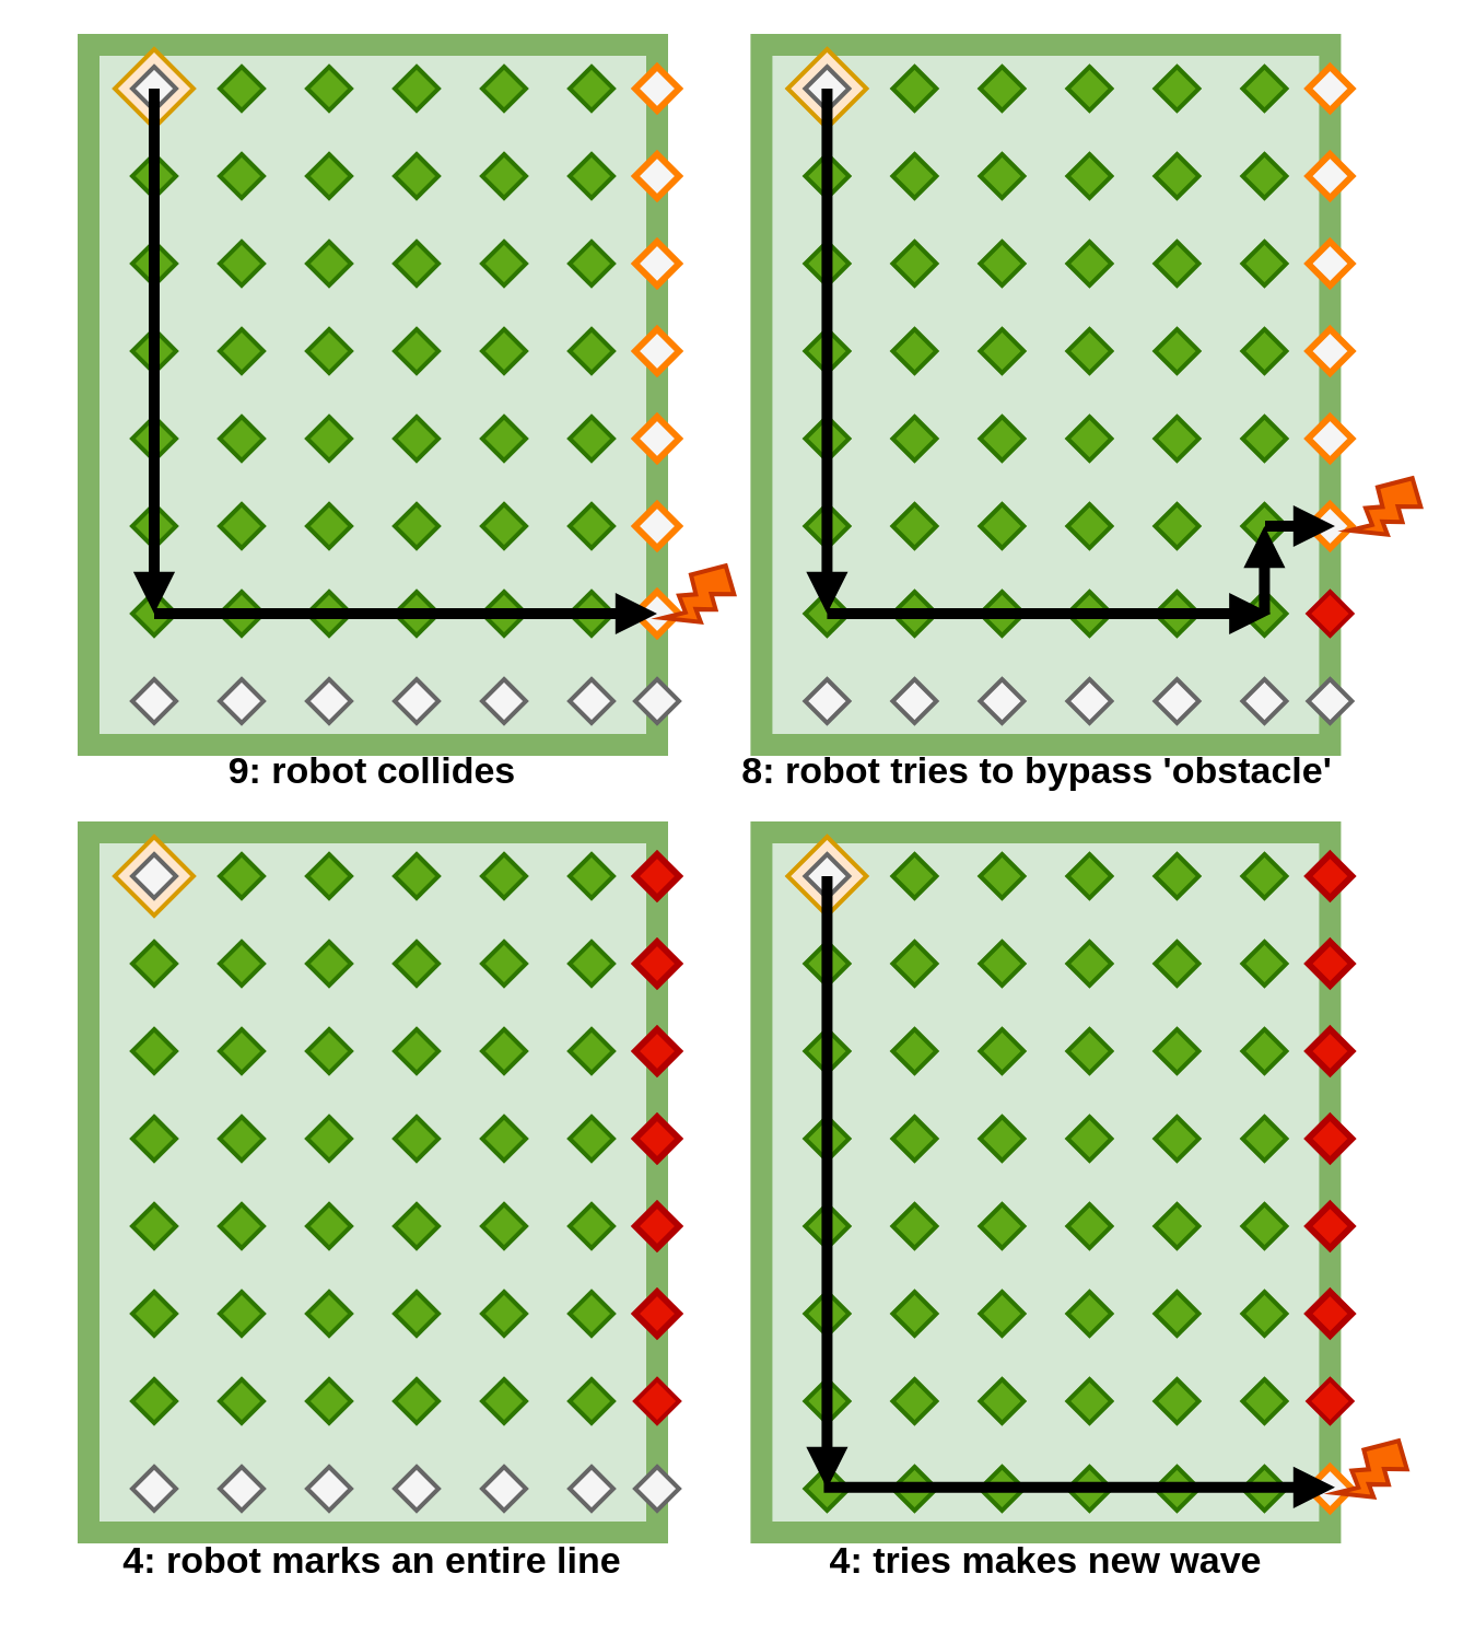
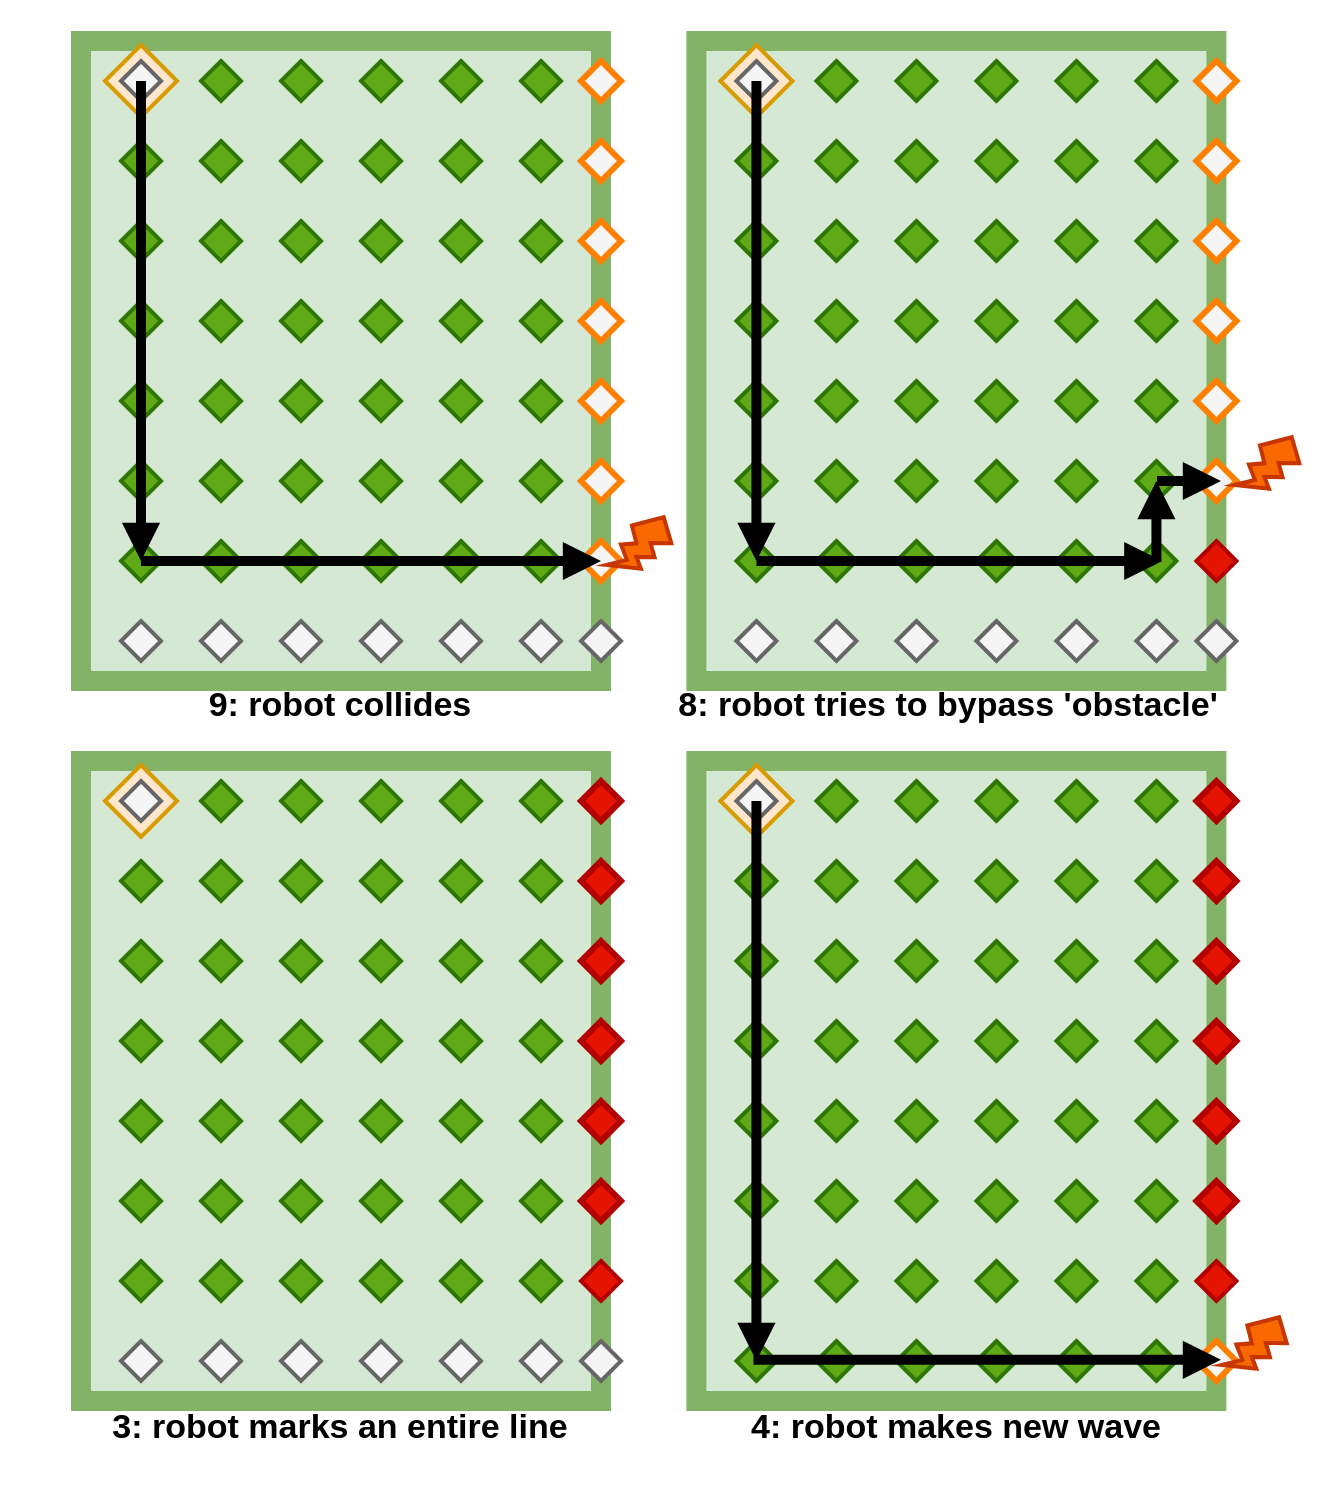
- <mxCell id="186" value="4: robot marks an entire line" style="text;html=1;strokeColor=none;fillColor=none;align=center;verticalAlign=middle;whiteSpace=wrap;rounded=0;fontStyle=1;fontSize=17;" vertex="1" parent="1"><mxGeometry y="704" width="300" height="20" as="geometry" x="20" /></mxCell>
+ <mxCell id="186" value="3: robot marks an entire line" style="text;html=1;strokeColor=none;fillColor=none;align=center;verticalAlign=middle;whiteSpace=wrap;rounded=0;fontStyle=1;fontSize=17;" vertex="1" parent="1"><mxGeometry y="704" width="300" height="20" as="geometry" x="20" /></mxCell>
- <mxCell id="245" value="4: tries makes new wave" style="text;html=1;strokeColor=none;fillColor=none;align=center;verticalAlign=middle;whiteSpace=wrap;rounded=0;fontStyle=1;fontSize=17;" vertex="1" parent="1"><mxGeometry x="327.71" y="704" width="300" height="20" as="geometry" /></mxCell>
+ <mxCell id="245" value="4: robot makes new wave" style="text;html=1;strokeColor=none;fillColor=none;align=center;verticalAlign=middle;whiteSpace=wrap;rounded=0;fontStyle=1;fontSize=17;" vertex="1" parent="1"><mxGeometry x="327.71" y="704" width="300" height="20" as="geometry" /></mxCell>
